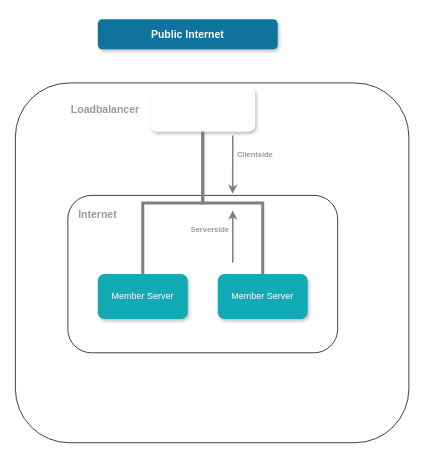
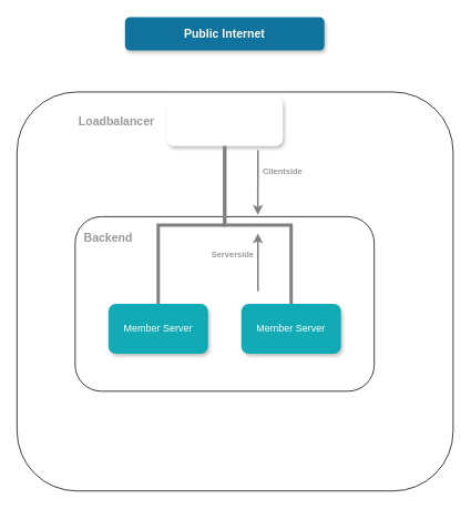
- <mxCell id="4" value="Public Internet" style="whiteSpace=wrap;rounded=1;shadow=1;fillColor=#10739E;strokeColor=none;fontColor=#FFFFFF;fontStyle=1;fontSize=14;" vertex="1" parent="1"><mxGeometry x="130" y="25" width="240" height="40" as="geometry" /></mxCell>
+ <mxCell id="4" value="Public Internet" style="whiteSpace=wrap;rounded=1;shadow=1;fillColor=#10739E;strokeColor=none;fontColor=#FFFFFF;fontStyle=1;fontSize=14;" vertex="1" parent="1"><mxGeometry x="150" y="20" width="240" height="40" as="geometry" /></mxCell>
- <mxCell id="11" value="&lt;font color=&quot;#999999&quot; style=&quot;font-size: 14px;&quot;&gt;&lt;b&gt;Internet&lt;/b&gt;&lt;/font&gt;" style="text;html=1;strokeColor=none;fillColor=none;align=center;verticalAlign=middle;whiteSpace=wrap;rounded=0;" vertex="1" parent="1"><mxGeometry x="60" y="270" width="140" height="30" as="geometry" /></mxCell>
+ <mxCell id="11" value="&lt;font color=&quot;#999999&quot; style=&quot;font-size: 14px;&quot;&gt;&lt;b&gt;Backend&lt;/b&gt;&lt;/font&gt;" style="text;html=1;strokeColor=none;fillColor=none;align=center;verticalAlign=middle;whiteSpace=wrap;rounded=0;" vertex="1" parent="1"><mxGeometry x="60" y="270" width="140" height="30" as="geometry" /></mxCell>
